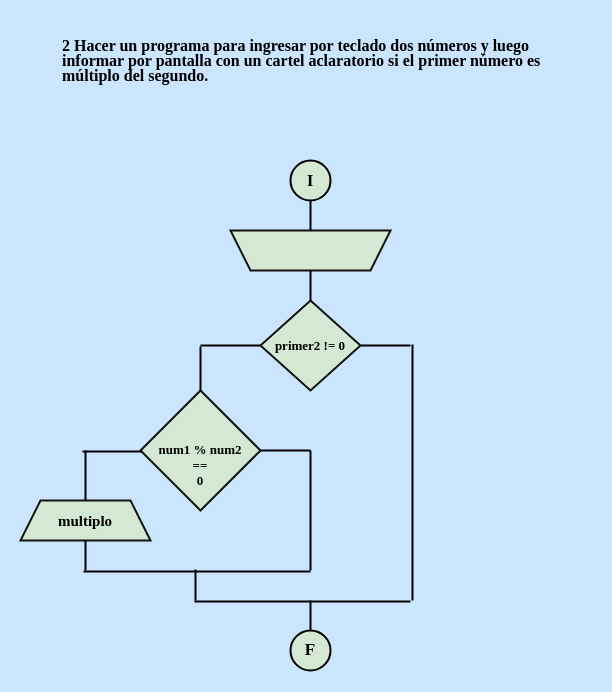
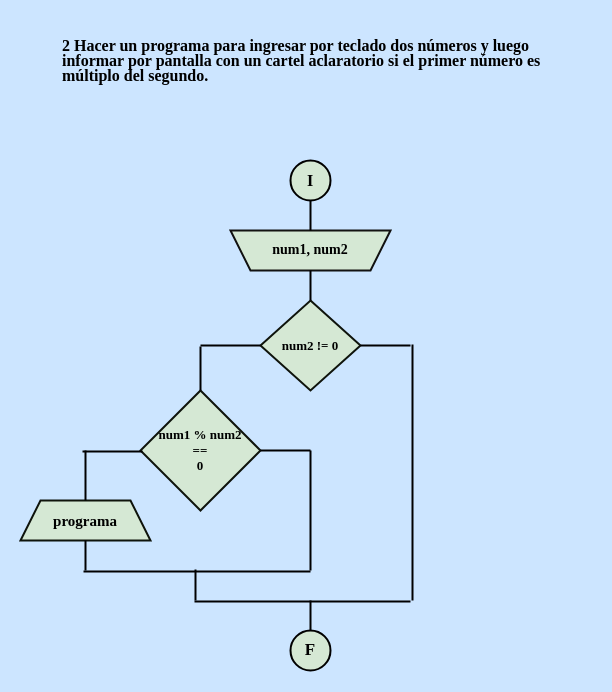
+ <mxCell id="10" value="&lt;font face=&quot;Comic Sans MS&quot; color=&quot;#000000&quot;&gt;&lt;span style=&quot;font-size: 14px;&quot;&gt;&lt;b&gt;num1, num2&lt;/b&gt;&lt;/span&gt;&lt;/font&gt;" style="text;strokeColor=none;align=center;fillColor=none;html=1;verticalAlign=middle;whiteSpace=wrap;rounded=0;fontFamily=Architects Daughter;fontSource=https%3A%2F%2Ffonts.googleapis.com%2Fcss%3Ffamily%3DArchitects%2BDaughter;aspect=fixed;" vertex="1" parent="9"><mxGeometry x="20" y="5" width="120" height="30" as="geometry" /></mxCell>
- <mxCell id="20" value="&lt;b&gt;&lt;font face=&quot;Comic Sans MS&quot; color=&quot;#000000&quot; style=&quot;font-size: 13px;&quot;&gt;primer2 != 0&lt;/font&gt;&lt;/b&gt;" style="text;strokeColor=none;align=center;fillColor=none;html=1;verticalAlign=middle;whiteSpace=wrap;rounded=0;fontFamily=Architects Daughter;fontSource=https%3A%2F%2Ffonts.googleapis.com%2Fcss%3Ffamily%3DArchitects%2BDaughter;aspect=fixed;" vertex="1" parent="18"><mxGeometry y="25" width="100" height="40" as="geometry" /></mxCell>
+ <mxCell id="20" value="&lt;b&gt;&lt;font face=&quot;Comic Sans MS&quot; color=&quot;#000000&quot; style=&quot;font-size: 13px;&quot;&gt;num2 != 0&lt;/font&gt;&lt;/b&gt;" style="text;strokeColor=none;align=center;fillColor=none;html=1;verticalAlign=middle;whiteSpace=wrap;rounded=0;fontFamily=Architects Daughter;fontSource=https%3A%2F%2Ffonts.googleapis.com%2Fcss%3Ffamily%3DArchitects%2BDaughter;aspect=fixed;" vertex="1" parent="18"><mxGeometry y="25" width="100" height="40" as="geometry" /></mxCell>
- <mxCell id="14" value="&lt;b&gt;&lt;font face=&quot;Comic Sans MS&quot; color=&quot;#000000&quot; style=&quot;font-size: 13px;&quot;&gt;num1 % num2&lt;/font&gt;&lt;/b&gt;&lt;div&gt;&lt;b&gt;&lt;font face=&quot;Comic Sans MS&quot; color=&quot;#000000&quot; style=&quot;font-size: 13px;&quot;&gt;==&lt;/font&gt;&lt;/b&gt;&lt;/div&gt;&lt;div&gt;&lt;b&gt;&lt;font face=&quot;Comic Sans MS&quot; color=&quot;#000000&quot; style=&quot;font-size: 13px;&quot;&gt;0&lt;/font&gt;&lt;/b&gt;&lt;/div&gt;" style="text;strokeColor=none;align=center;fillColor=none;html=1;verticalAlign=middle;whiteSpace=wrap;rounded=0;fontFamily=Architects Daughter;fontSource=https%3A%2F%2Ffonts.googleapis.com%2Fcss%3Ffamily%3DArchitects%2BDaughter;aspect=fixed;" vertex="1" parent="12"><mxGeometry x="10" y="50" width="100" height="50" as="geometry" /></mxCell>
+ <mxCell id="14" value="&lt;b&gt;&lt;font face=&quot;Comic Sans MS&quot; color=&quot;#000000&quot; style=&quot;font-size: 13px;&quot;&gt;num1 % num2&lt;/font&gt;&lt;/b&gt;&lt;div&gt;&lt;b&gt;&lt;font face=&quot;Comic Sans MS&quot; color=&quot;#000000&quot; style=&quot;font-size: 13px;&quot;&gt;==&lt;/font&gt;&lt;/b&gt;&lt;/div&gt;&lt;div&gt;&lt;b&gt;&lt;font face=&quot;Comic Sans MS&quot; color=&quot;#000000&quot; style=&quot;font-size: 13px;&quot;&gt;0&lt;/font&gt;&lt;/b&gt;&lt;/div&gt;" style="text;strokeColor=none;align=center;fillColor=none;html=1;verticalAlign=middle;whiteSpace=wrap;rounded=0;fontFamily=Architects Daughter;fontSource=https%3A%2F%2Ffonts.googleapis.com%2Fcss%3Ffamily%3DArchitects%2BDaughter;aspect=fixed;" vertex="1" parent="12"><mxGeometry x="10" y="35" width="100" height="50" as="geometry" /></mxCell>
- <mxCell id="17" value="&lt;font face=&quot;Comic Sans MS&quot; color=&quot;#000000&quot;&gt;&lt;span style=&quot;font-size: 15px;&quot;&gt;&lt;b&gt;multiplo&lt;/b&gt;&lt;/span&gt;&lt;/font&gt;" style="text;strokeColor=none;align=center;fillColor=none;html=1;verticalAlign=middle;whiteSpace=wrap;rounded=0;fontFamily=Architects Daughter;fontSource=https%3A%2F%2Ffonts.googleapis.com%2Fcss%3Ffamily%3DArchitects%2BDaughter;aspect=fixed;" vertex="1" parent="15"><mxGeometry x="10" y="5" width="110" height="30" as="geometry" /></mxCell>
+ <mxCell id="17" value="&lt;font face=&quot;Comic Sans MS&quot; color=&quot;#000000&quot;&gt;&lt;span style=&quot;font-size: 15px;&quot;&gt;&lt;b&gt;programa&lt;/b&gt;&lt;/span&gt;&lt;/font&gt;" style="text;strokeColor=none;align=center;fillColor=none;html=1;verticalAlign=middle;whiteSpace=wrap;rounded=0;fontFamily=Architects Daughter;fontSource=https%3A%2F%2Ffonts.googleapis.com%2Fcss%3Ffamily%3DArchitects%2BDaughter;aspect=fixed;" vertex="1" parent="15"><mxGeometry x="10" y="5" width="110" height="30" as="geometry" /></mxCell>
